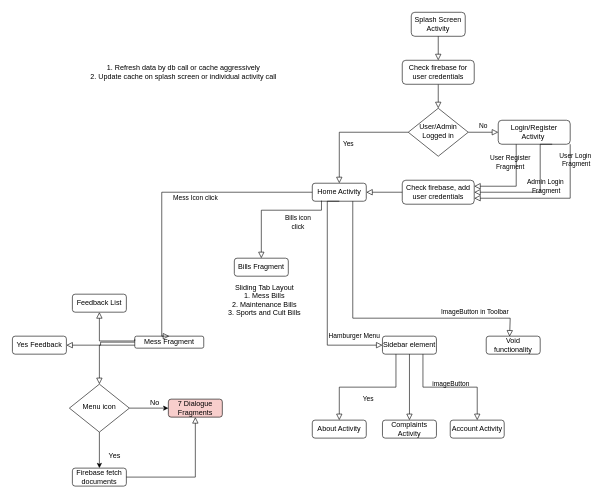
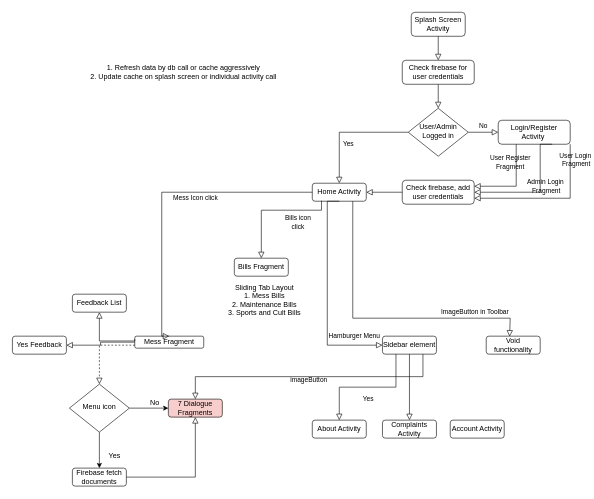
- <mxCell id="32" value="" style="rounded=0;html=1;jettySize=auto;orthogonalLoop=1;fontSize=11;endArrow=block;endFill=0;endSize=8;strokeWidth=1;shadow=0;labelBackgroundColor=none;edgeStyle=orthogonalEdgeStyle;exitX=0;exitY=0.75;exitDx=0;exitDy=0;entryX=0.5;entryY=0;entryDx=0;entryDy=0;" edge="1" parent="1" source="17" target="39"><mxGeometry x="0.273" y="8" relative="1" as="geometry"><mxPoint as="offset" /><mxPoint x="165" y="630" as="targetPoint" /><mxPoint x="692" y="600" as="sourcePoint" /></mxGeometry></mxCell>
+ <mxCell id="32" value="" style="rounded=0;html=1;jettySize=auto;orthogonalLoop=1;fontSize=11;endArrow=block;endFill=0;endSize=8;strokeWidth=1;shadow=0;labelBackgroundColor=none;edgeStyle=orthogonalEdgeStyle;exitX=0;exitY=0.75;exitDx=0;exitDy=0;entryX=0.5;entryY=0;entryDx=0;entryDy=0;dashed=1;" edge="1" parent="1" source="17" target="39"><mxGeometry x="0.273" y="8" relative="1" as="geometry"><mxPoint as="offset" /><mxPoint x="165" y="630" as="targetPoint" /><mxPoint x="692" y="600" as="sourcePoint" /></mxGeometry></mxCell>
- <mxCell id="30" value="imageButton" style="rounded=0;html=1;jettySize=auto;orthogonalLoop=1;fontSize=11;endArrow=block;endFill=0;endSize=8;strokeWidth=1;shadow=0;labelBackgroundColor=none;edgeStyle=orthogonalEdgeStyle;exitX=0.75;exitY=1;exitDx=0;exitDy=0;entryX=0.5;entryY=0;entryDx=0;entryDy=0;" edge="1" parent="1" source="18" target="25"><mxGeometry x="0.003" y="5" relative="1" as="geometry"><mxPoint as="offset" /><mxPoint x="595" y="335" as="targetPoint" /><mxPoint x="710" y="250" as="sourcePoint" /></mxGeometry></mxCell>
+ <mxCell id="30" value="imageButton" style="rounded=0;html=1;jettySize=auto;orthogonalLoop=1;fontSize=11;endArrow=block;endFill=0;endSize=8;strokeWidth=1;shadow=0;labelBackgroundColor=none;edgeStyle=orthogonalEdgeStyle;exitX=0.75;exitY=1;exitDx=0;exitDy=0;" edge="1" parent="1" source="18" target="41"><mxGeometry x="0.003" y="5" relative="1" as="geometry"><mxPoint as="offset" /><mxPoint x="595" y="335" as="targetPoint" /><mxPoint x="710" y="250" as="sourcePoint" /></mxGeometry></mxCell>
